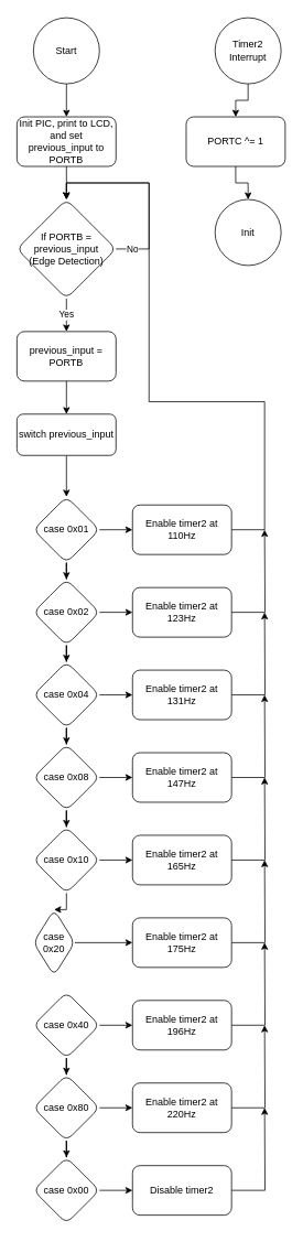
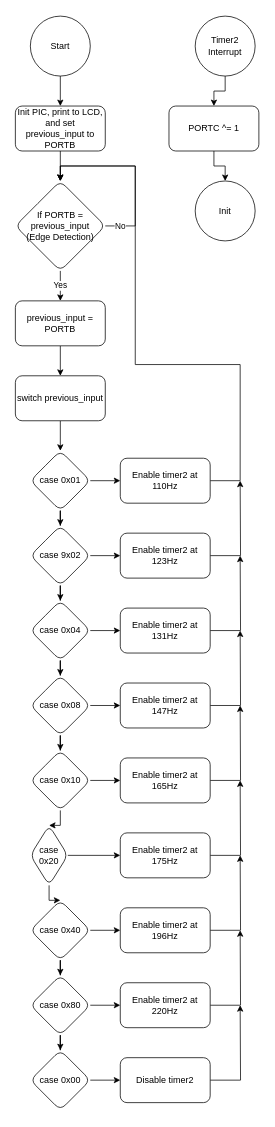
- <mxCell id="17" value="switch previous_input" style="whiteSpace=wrap;html=1;rounded=1;" vertex="1" parent="1"><mxGeometry x="20" y="500" width="120" height="50" as="geometry" /></mxCell>
+ <mxCell id="17" value="switch previous_input" style="whiteSpace=wrap;html=1;rounded=1;" vertex="1" parent="1"><mxGeometry x="20" y="500" width="120" height="60" as="geometry" /></mxCell>
- <mxCell id="25" value="case 0x02" style="rhombus;whiteSpace=wrap;html=1;rounded=1;" vertex="1" parent="1"><mxGeometry x="40" y="700" width="80" height="80" as="geometry" /></mxCell>
+ <mxCell id="25" value="case 9x02" style="rhombus;whiteSpace=wrap;html=1;rounded=1;" vertex="1" parent="1"><mxGeometry x="40" y="700" width="80" height="80" as="geometry" /></mxCell>
+ <mxCell id="44" value="" style="edgeStyle=orthogonalEdgeStyle;rounded=0;orthogonalLoop=1;jettySize=auto;html=1;" edge="1" parent="1" source="45" target="50"><mxGeometry relative="1" as="geometry" /></mxCell>
